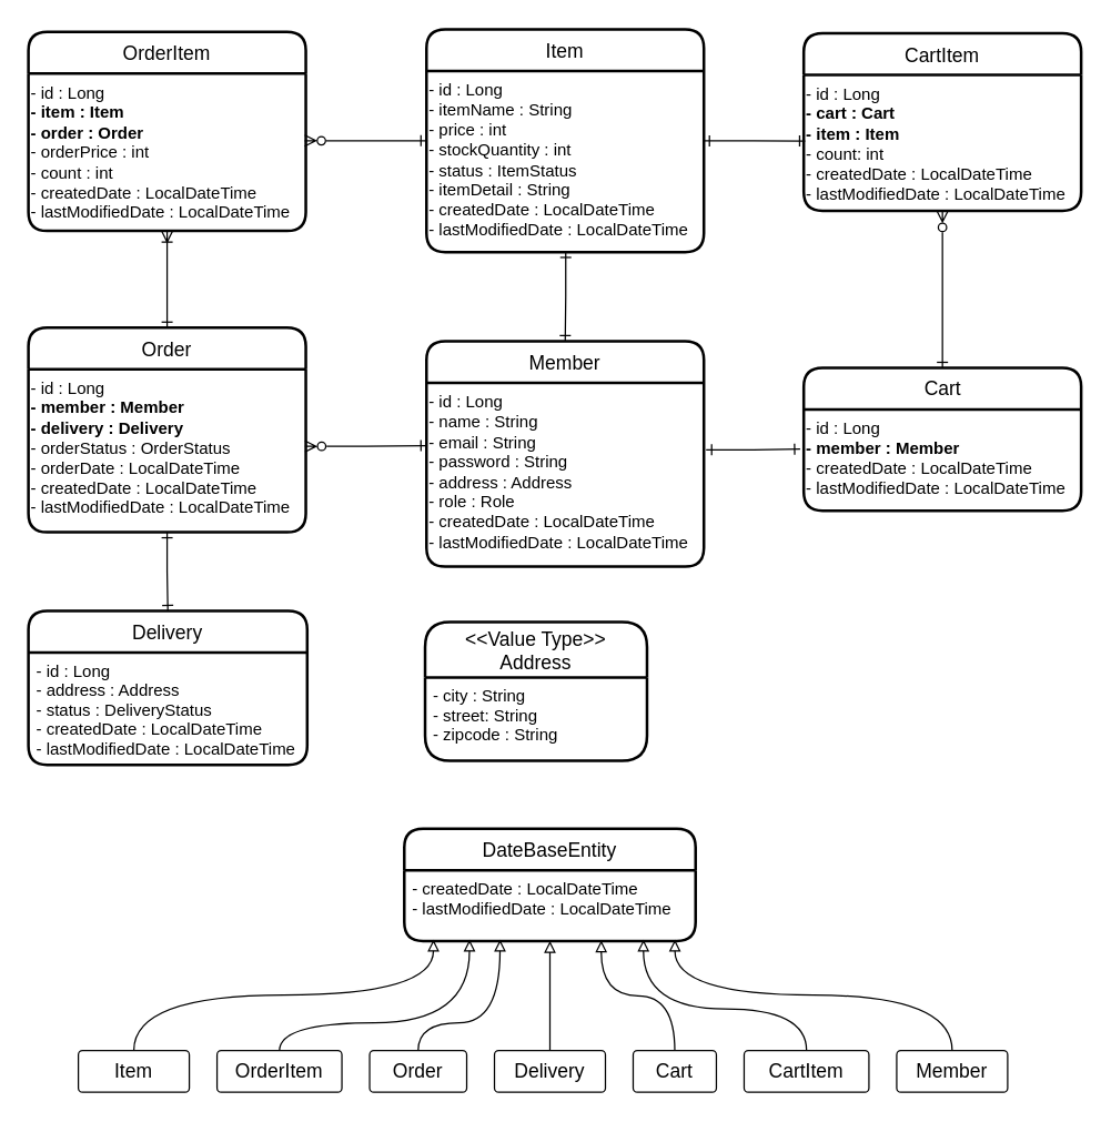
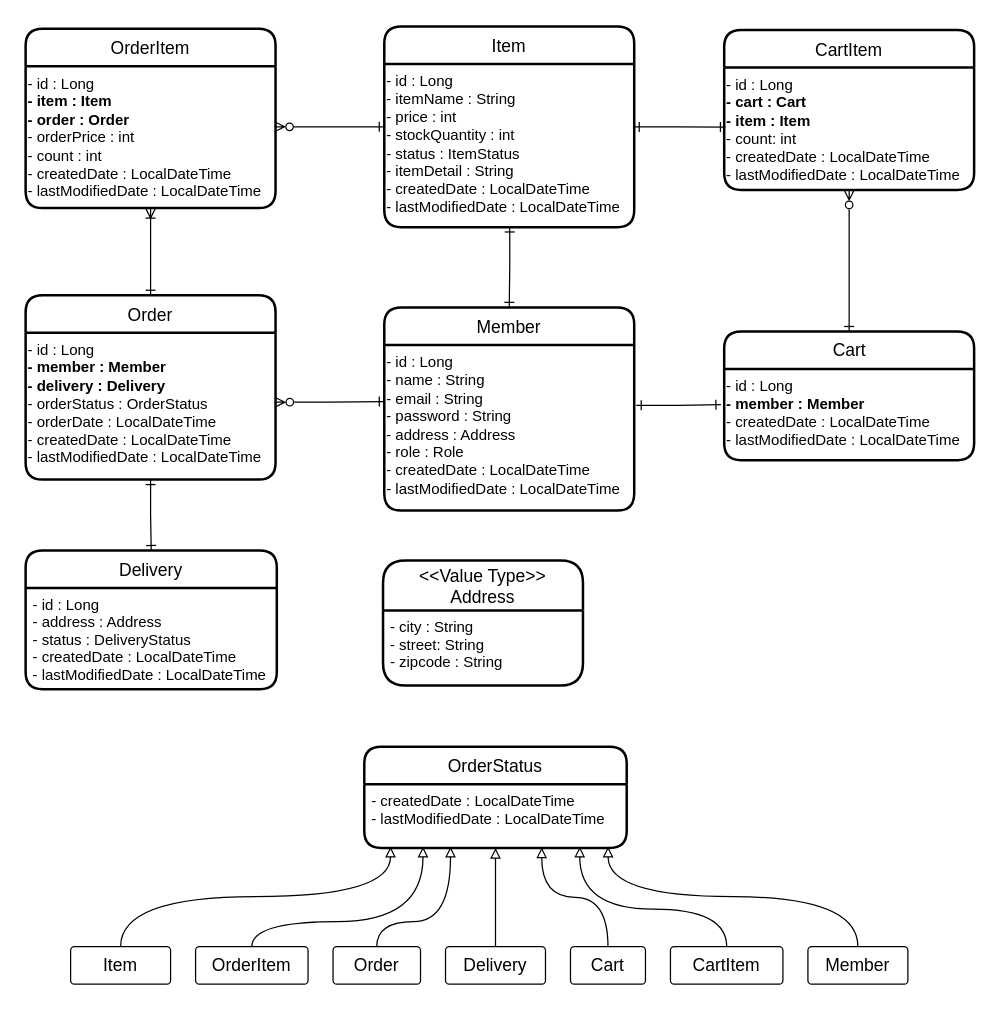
- <mxCell id="39" value="DateBaseEntity" style="swimlane;childLayout=stackLayout;horizontal=1;startSize=30;horizontalStack=0;rounded=1;fontSize=14;fontStyle=0;strokeWidth=2;resizeParent=0;resizeLast=1;shadow=0;dashed=0;align=center;" vertex="1" parent="28"><mxGeometry x="235" width="210" height="81" as="geometry" /></mxCell>
+ <mxCell id="39" value="OrderStatus" style="swimlane;childLayout=stackLayout;horizontal=1;startSize=30;horizontalStack=0;rounded=1;fontSize=14;fontStyle=0;strokeWidth=2;resizeParent=0;resizeLast=1;shadow=0;dashed=0;align=center;" vertex="1" parent="28"><mxGeometry x="235" width="210" height="81" as="geometry" /></mxCell>
